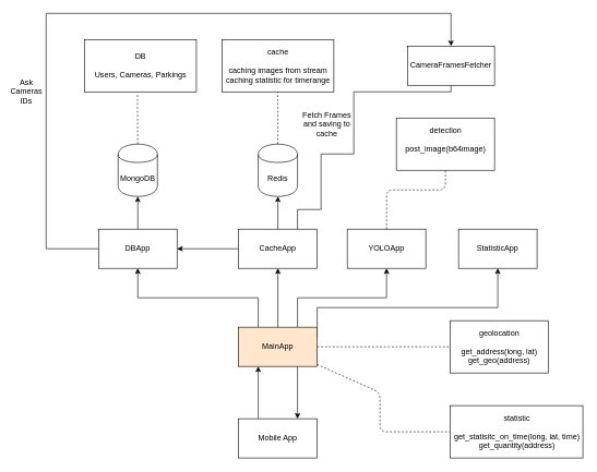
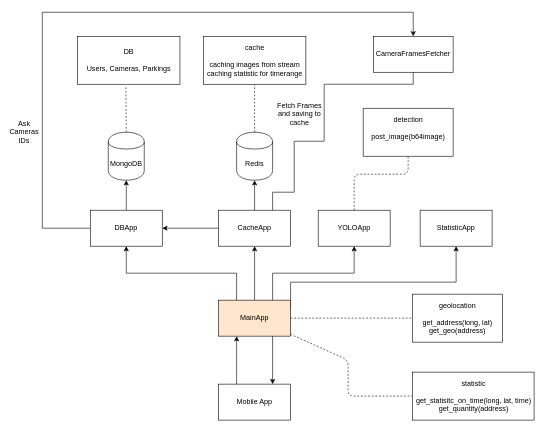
- <mxCell id="31" value="CameraFramesFetcher" style="rounded=0;whiteSpace=wrap;html=1;" vertex="1" parent="1"><mxGeometry x="622" y="70" width="133" height="60" as="geometry" /></mxCell>
+ <mxCell id="31" value="CameraFramesFetcher" style="rounded=0;whiteSpace=wrap;html=1;" vertex="1" parent="1"><mxGeometry x="622" y="60" width="133" height="60" as="geometry" /></mxCell>
- <mxCell id="32" value="Ask Cameras IDs" style="text;html=1;strokeColor=none;fillColor=none;align=center;verticalAlign=middle;whiteSpace=wrap;rounded=0;" vertex="1" parent="1"><mxGeometry x="20" y="130" width="40" height="20" as="geometry" /></mxCell>
+ <mxCell id="32" value="Ask Cameras IDs" style="text;html=1;strokeColor=none;fillColor=none;align=center;verticalAlign=middle;whiteSpace=wrap;rounded=0;" vertex="1" parent="1"><mxGeometry x="20" y="210" width="40" height="20" as="geometry" /></mxCell>
